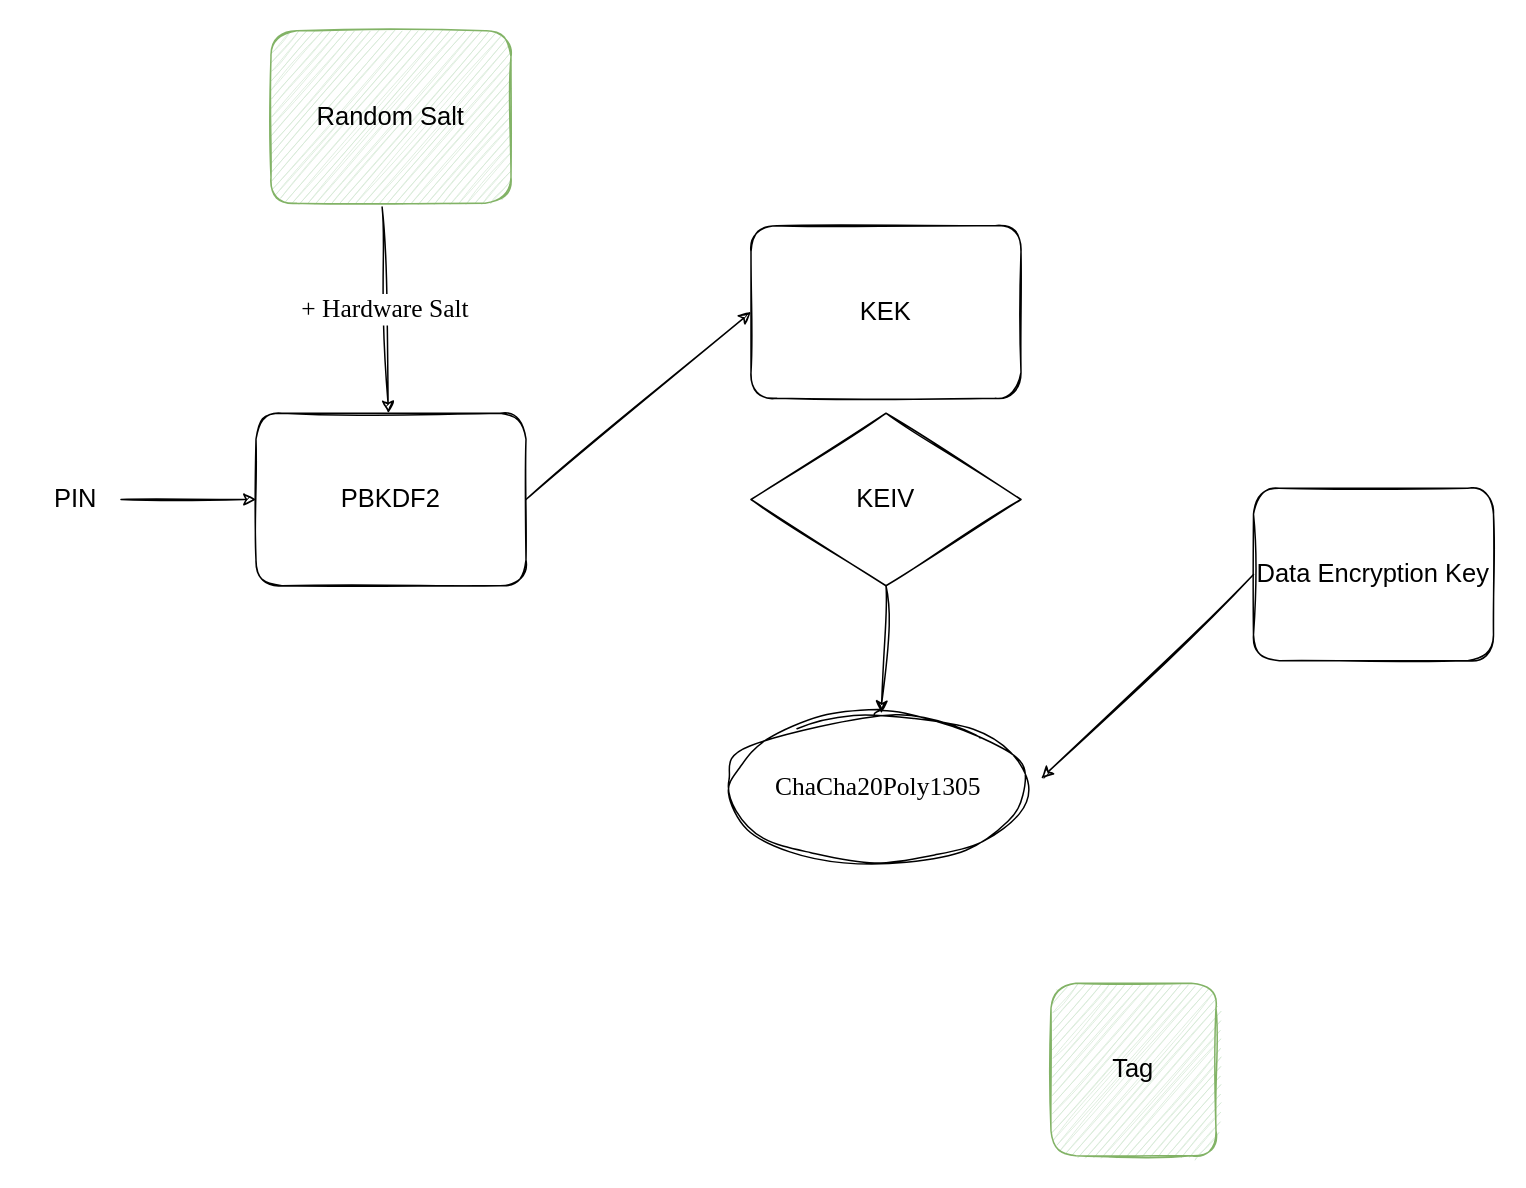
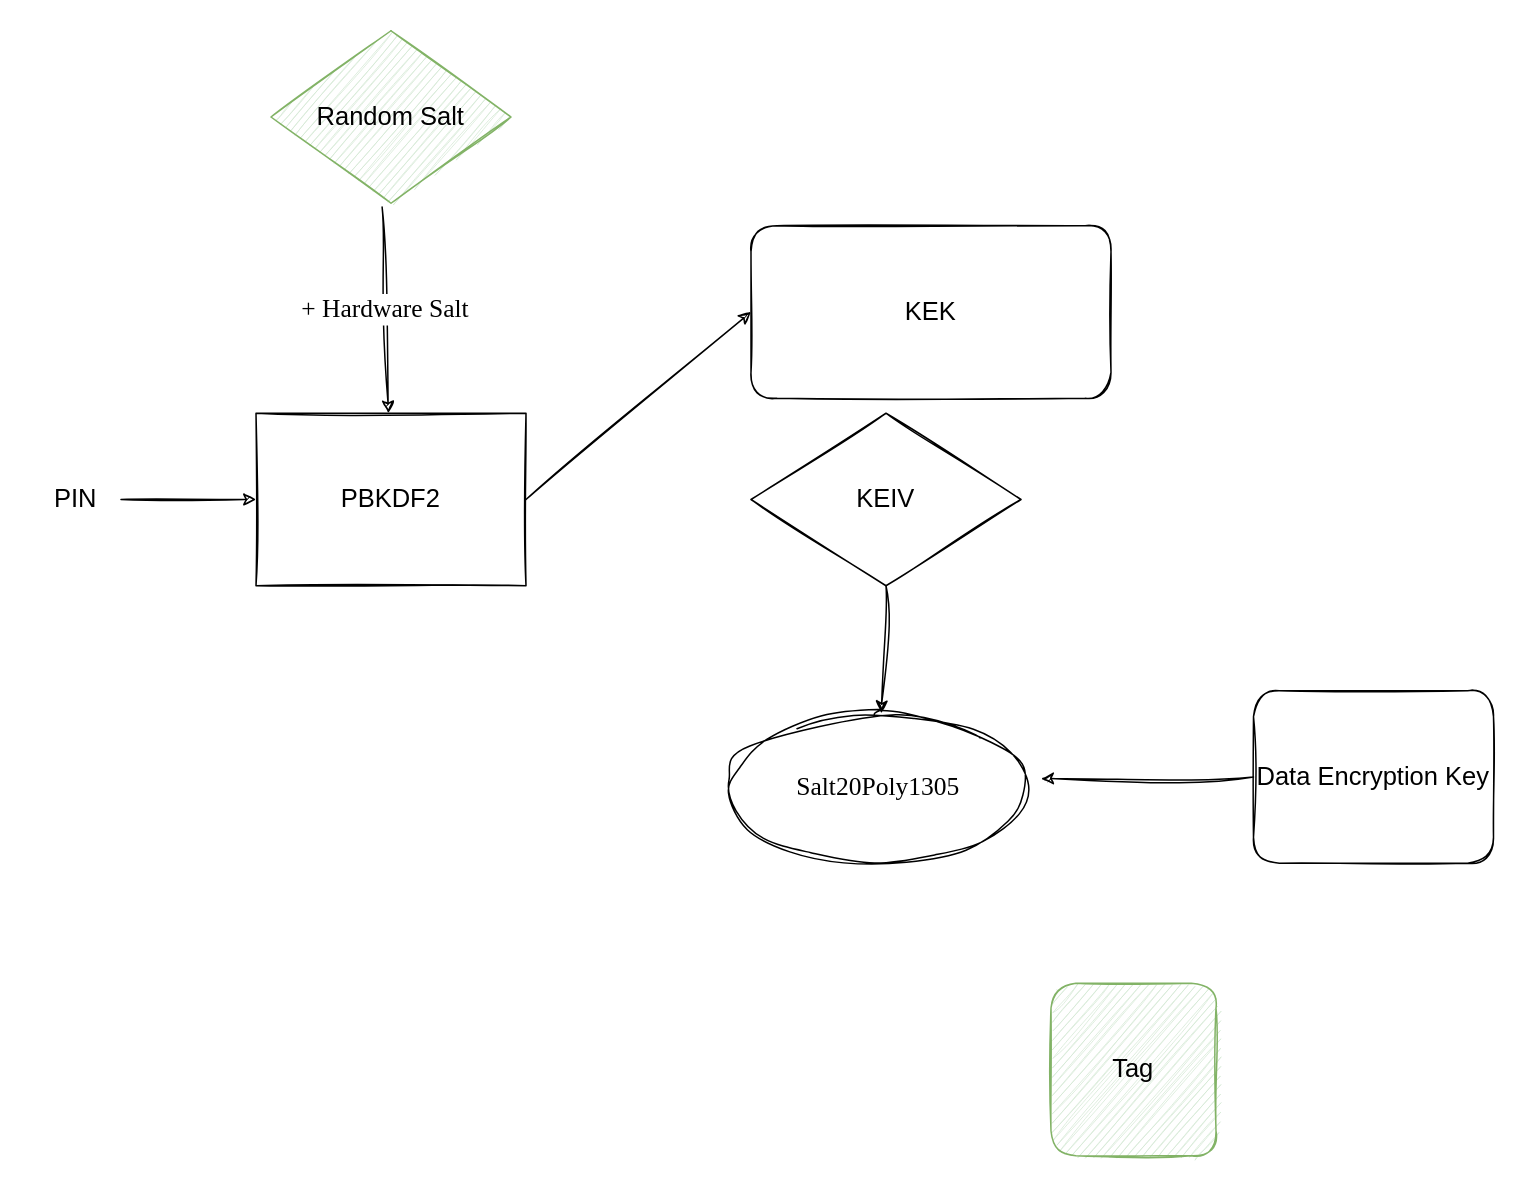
- <mxCell id="7" value="Random Salt" style="rounded=1;whiteSpace=wrap;html=1;sketch=1;fillColor=#d5e8d4;strokeColor=#82b366;fontSize=17;" vertex="1" parent="1"><mxGeometry x="180" y="20" width="160" height="115" as="geometry" /></mxCell>
+ <mxCell id="7" value="Random Salt" style="rhombus;whiteSpace=wrap;html=1;sketch=1;fillColor=#d5e8d4;strokeColor=#82b366;fontSize=17;" vertex="1" parent="1"><mxGeometry x="180" y="20" width="160" height="115" as="geometry" /></mxCell>
- <mxCell id="5" value="KEK" style="rounded=1;whiteSpace=wrap;html=1;sketch=1;fontSize=17;" vertex="1" parent="1"><mxGeometry x="500" y="150" width="180" height="115" as="geometry" /></mxCell>
+ <mxCell id="5" value="KEK" style="rounded=1;whiteSpace=wrap;html=1;sketch=1;fontSize=17;" vertex="1" parent="1"><mxGeometry x="500" y="150" width="240" height="115" as="geometry" /></mxCell>
- <mxCell id="3" value="PBKDF2" style="rounded=1;whiteSpace=wrap;html=1;sketch=1;fontSize=17;" vertex="1" parent="1"><mxGeometry x="170" y="275" width="180" height="115" as="geometry" /></mxCell>
+ <mxCell id="3" value="PBKDF2" style="whiteSpace=wrap;html=1;sketch=1;fontSize=17;rounded=0;" vertex="1" parent="1"><mxGeometry x="170" y="275" width="180" height="115" as="geometry" /></mxCell>
- <mxCell id="8" value="Data Encryption Key" style="rounded=1;whiteSpace=wrap;html=1;sketch=1;fontSize=17;" vertex="1" parent="1"><mxGeometry x="835" y="325" width="160" height="115" as="geometry" /></mxCell>
+ <mxCell id="8" value="Data Encryption Key" style="rounded=1;whiteSpace=wrap;html=1;sketch=1;fontSize=17;" vertex="1" parent="1"><mxGeometry x="835" y="460" width="160" height="115" as="geometry" /></mxCell>
- <mxCell id="9" value="ChaCha20Poly1305" style="ellipse;whiteSpace=wrap;html=1;sketch=1;hachureGap=4;jiggle=2;fontFamily=Architects Daughter;fontSource=https%3A%2F%2Ffonts.googleapis.com%2Fcss%3Ffamily%3DArchitects%2BDaughter;fontSize=17;" vertex="1" parent="1"><mxGeometry x="475" y="475" width="220" height="100" as="geometry" /></mxCell>
+ <mxCell id="9" value="Salt20Poly1305" style="ellipse;whiteSpace=wrap;html=1;sketch=1;hachureGap=4;jiggle=2;fontFamily=Architects Daughter;fontSource=https%3A%2F%2Ffonts.googleapis.com%2Fcss%3Ffamily%3DArchitects%2BDaughter;fontSize=17;" vertex="1" parent="1"><mxGeometry x="475" y="475" width="220" height="100" as="geometry" /></mxCell>
